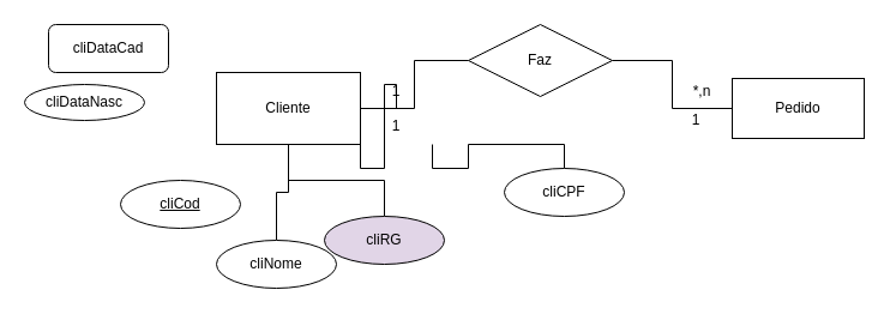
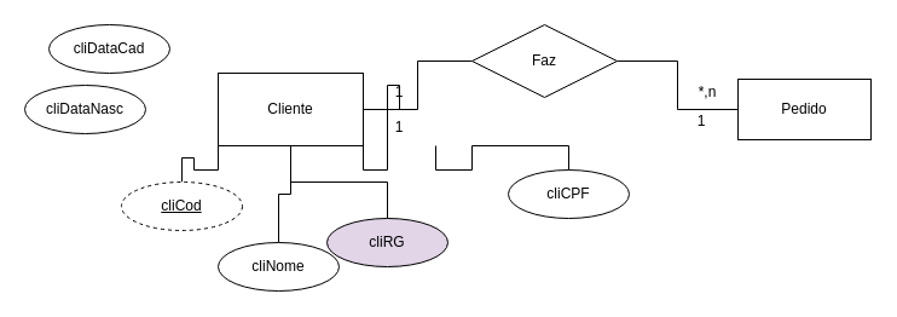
- <mxCell id="13" value="cliDataCad" style="whiteSpace=wrap;html=1;align=center;rounded=1;" vertex="1" parent="1"><mxGeometry x="40" y="20" width="100" height="40" as="geometry" /></mxCell>
+ <mxCell id="13" value="cliDataCad" style="ellipse;whiteSpace=wrap;html=1;align=center;" vertex="1" parent="1"><mxGeometry x="40" y="20" width="100" height="40" as="geometry" /></mxCell>
- <mxCell id="12" value="cliDataNasc" style="ellipse;whiteSpace=wrap;html=1;align=center;" vertex="1" parent="1"><mxGeometry x="20" y="70" width="100" height="30" as="geometry" /></mxCell>
+ <mxCell id="12" value="cliDataNasc" style="ellipse;whiteSpace=wrap;html=1;align=center;" vertex="1" parent="1"><mxGeometry x="20" y="70" width="100" height="40" as="geometry" /></mxCell>
+ <mxCell id="3" style="edgeStyle=orthogonalEdgeStyle;rounded=0;orthogonalLoop=1;jettySize=auto;html=1;exitX=0;exitY=1;exitDx=0;exitDy=0;entryX=0.5;entryY=0;entryDx=0;entryDy=0;endArrow=none;endFill=0;" edge="1" parent="1" source="7" target="9"><mxGeometry relative="1" as="geometry" /></mxCell>
- <mxCell id="9" value="cliCod" style="ellipse;whiteSpace=wrap;html=1;align=center;fontStyle=4;" vertex="1" parent="1"><mxGeometry x="100" y="150" width="100" height="40" as="geometry" /></mxCell>
+ <mxCell id="9" value="cliCod" style="ellipse;whiteSpace=wrap;html=1;align=center;fontStyle=4;dashed=1;" vertex="1" parent="1"><mxGeometry x="100" y="150" width="100" height="40" as="geometry" /></mxCell>
